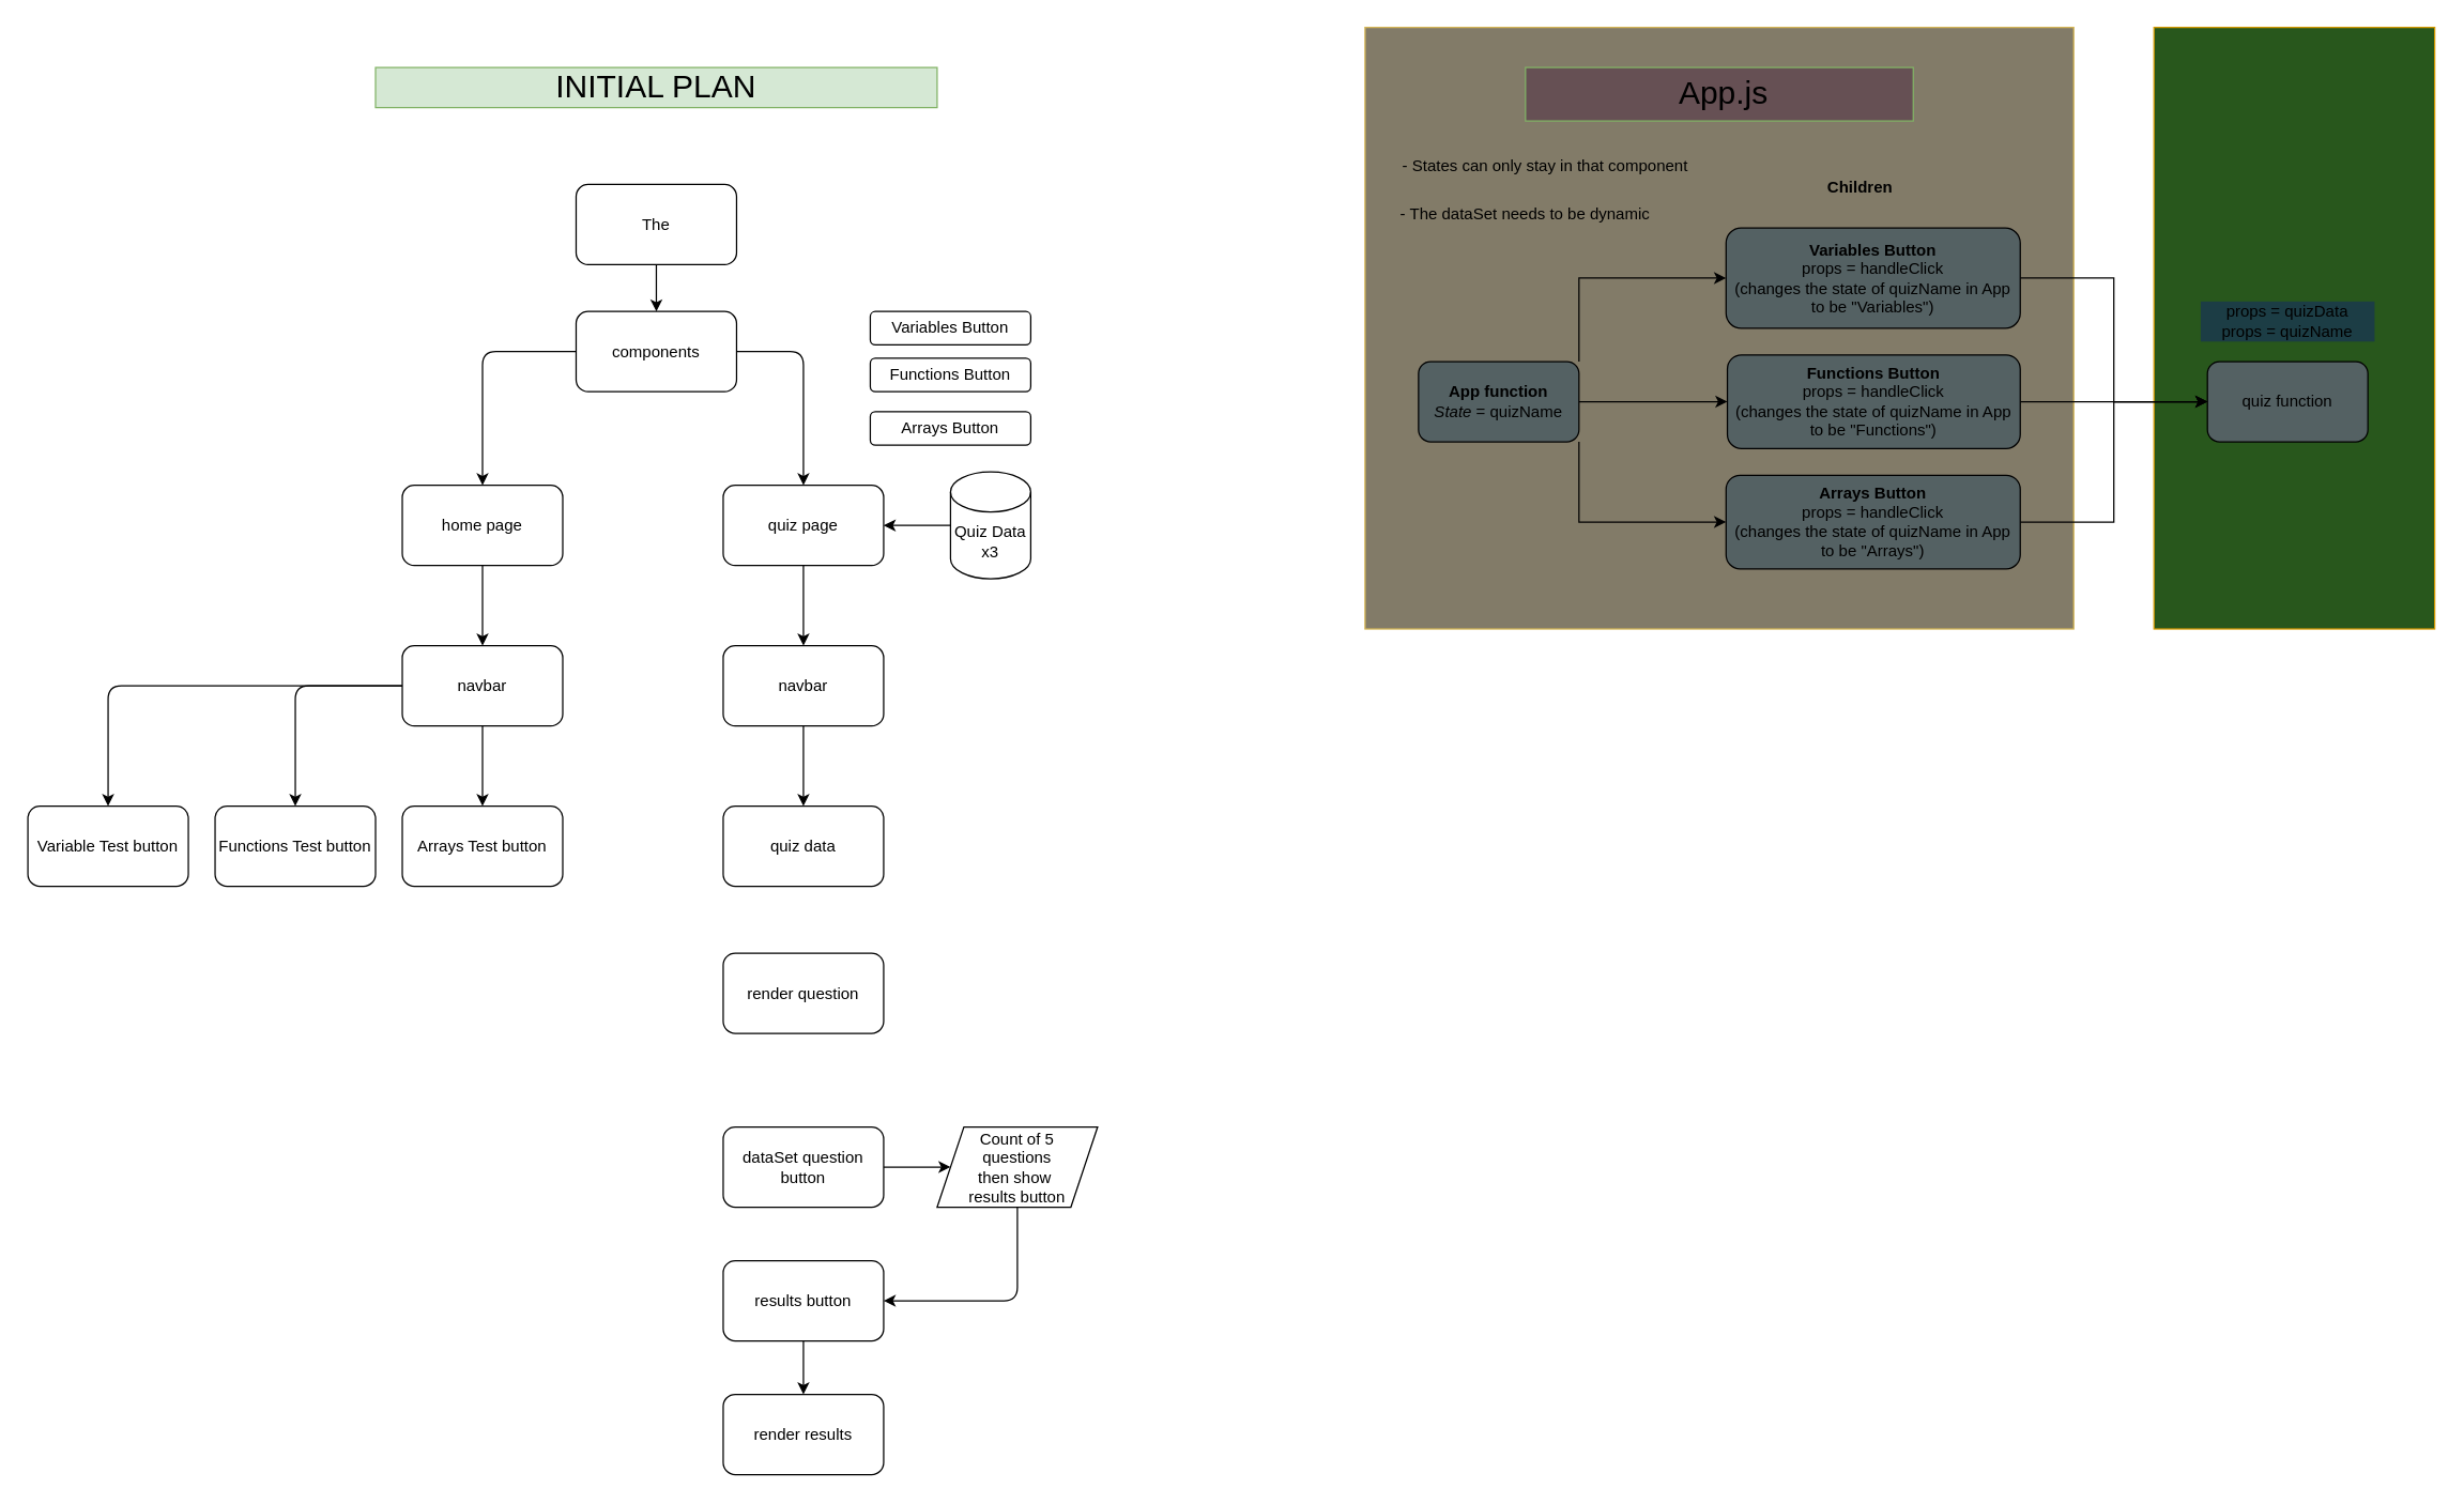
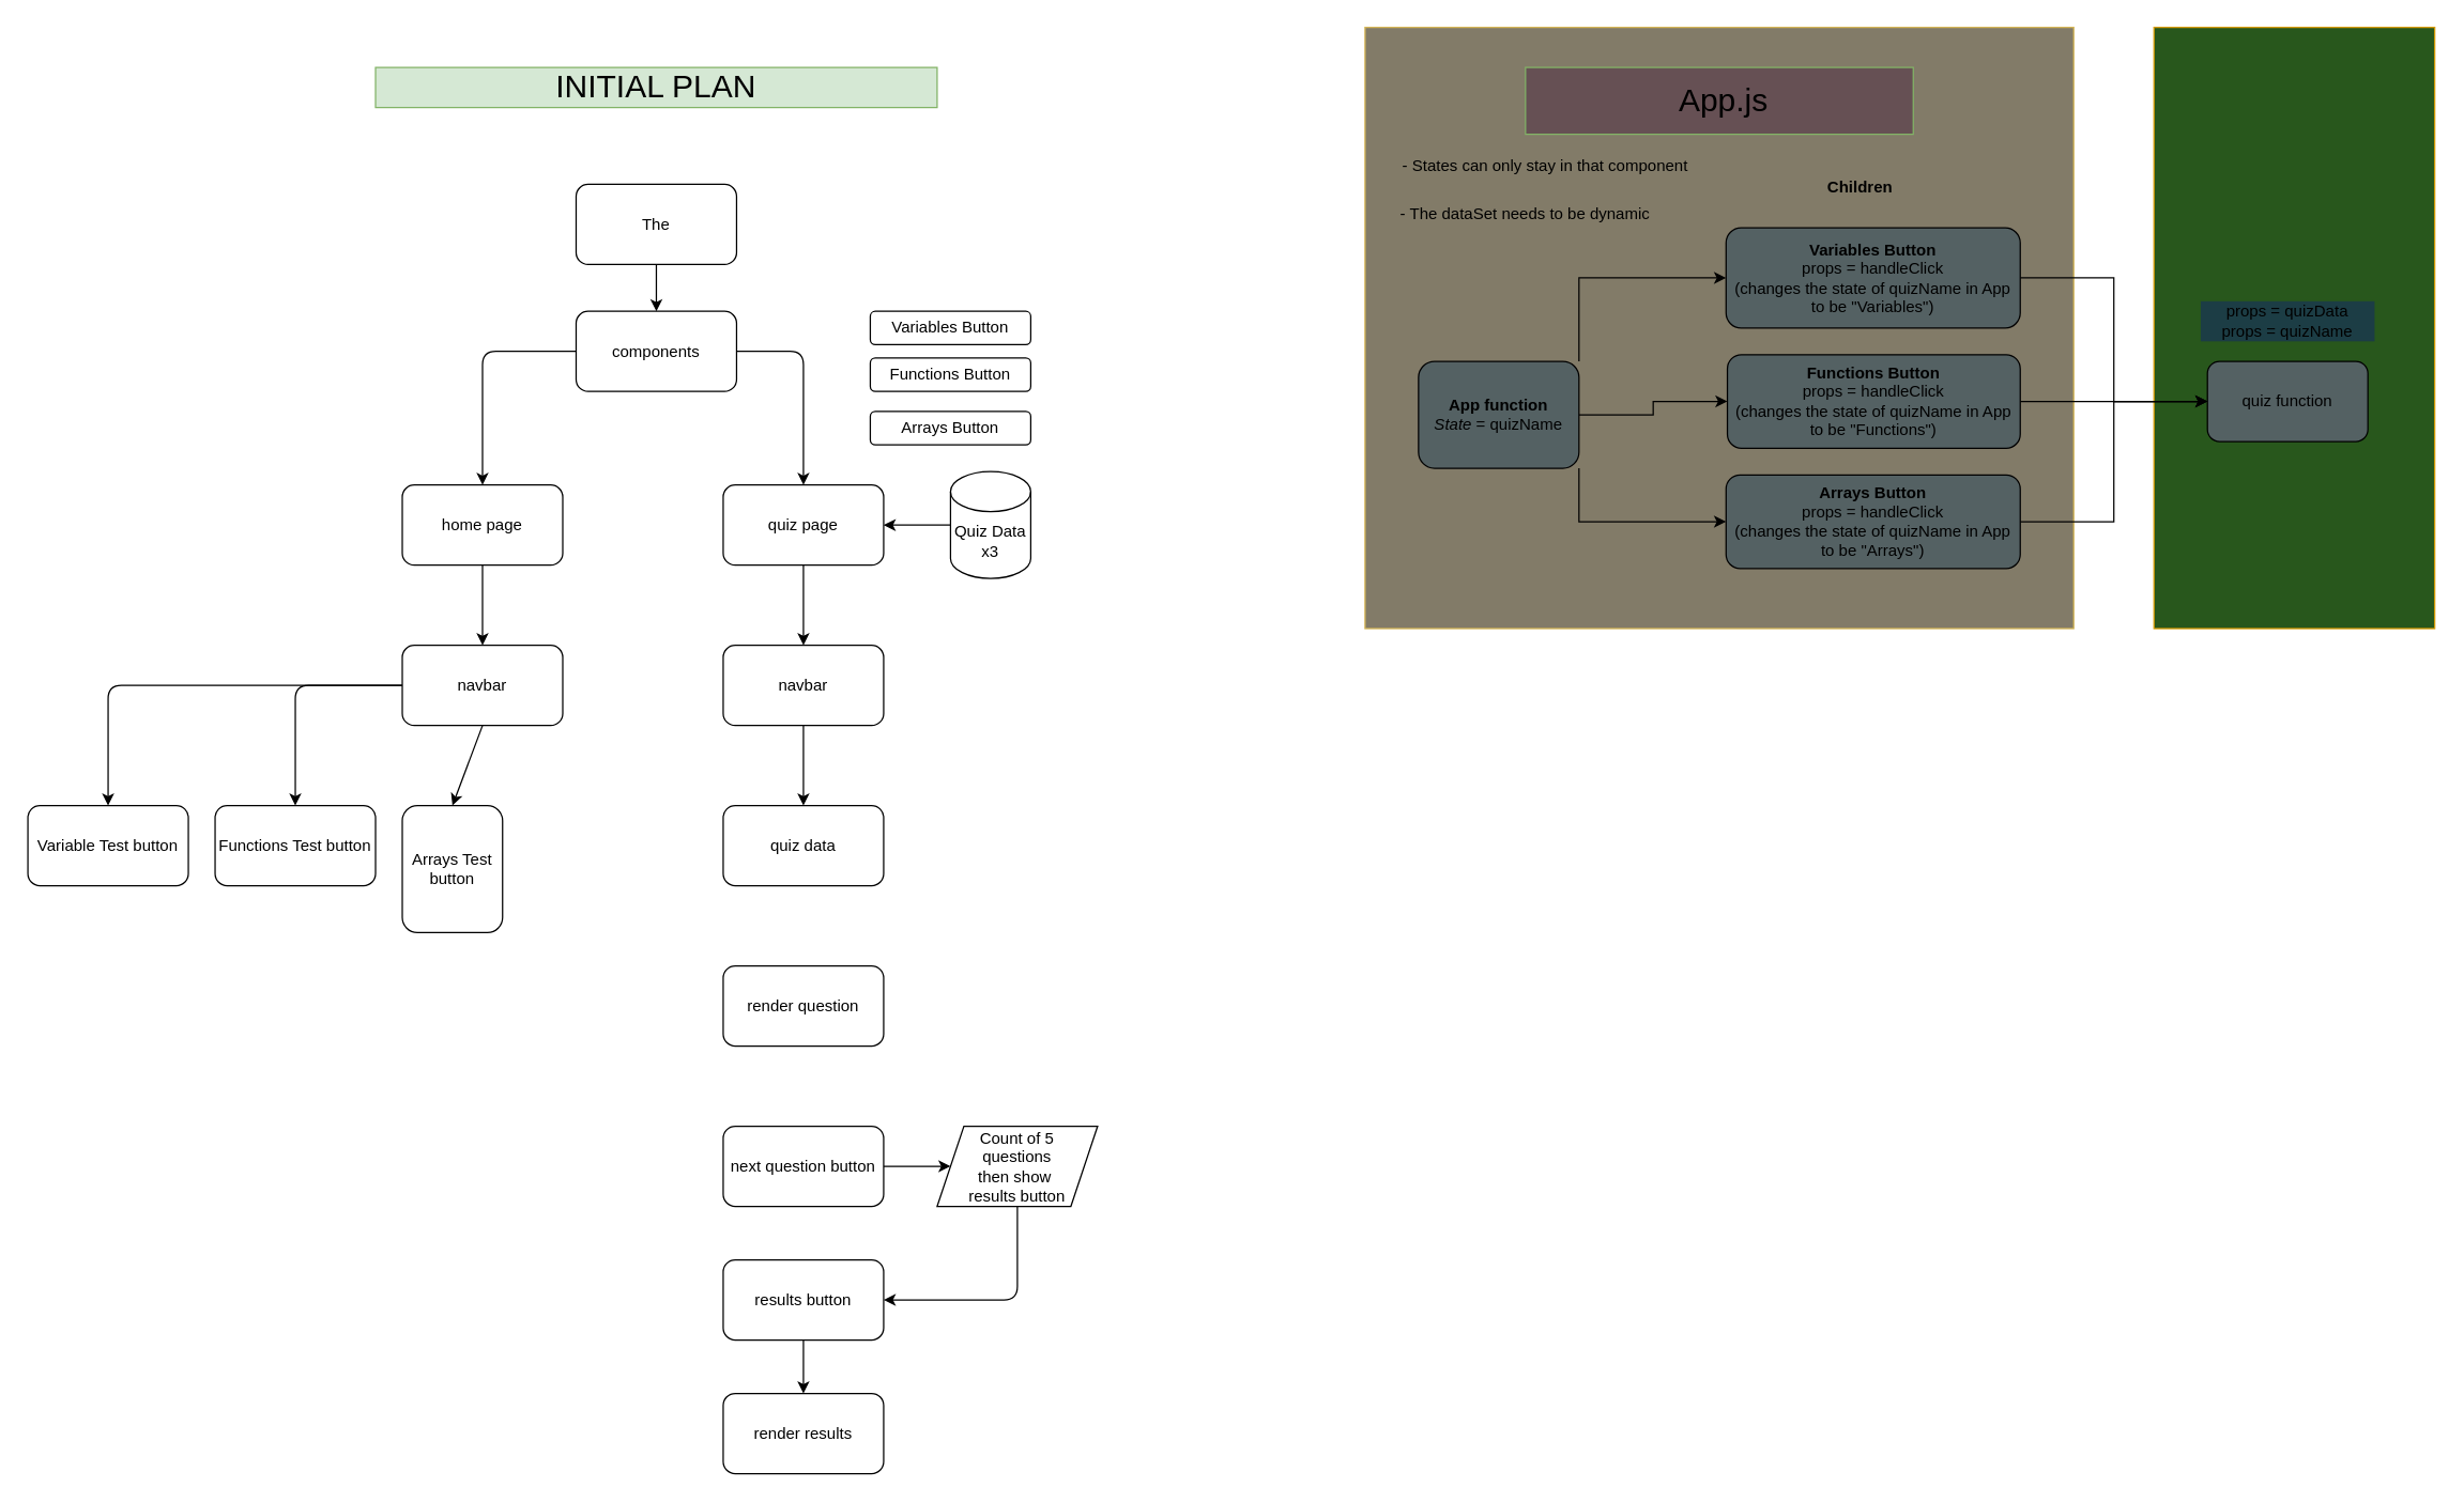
- <mxCell id="51" value="&lt;font style=&quot;font-size: 24px;&quot;&gt;&amp;nbsp;App.js&lt;/font&gt;" style="text;html=1;strokeColor=#82b366;fillColor=#665054;align=center;verticalAlign=middle;whiteSpace=wrap;rounded=0;" parent="1" vertex="1"><mxGeometry x="1140" y="50" width="290" height="40" as="geometry" /></mxCell>
+ <mxCell id="51" value="&lt;font style=&quot;font-size: 24px;&quot;&gt;&amp;nbsp;App.js&lt;/font&gt;" style="text;html=1;strokeColor=#82b366;fillColor=#665054;align=center;verticalAlign=middle;whiteSpace=wrap;rounded=0;" parent="1" vertex="1"><mxGeometry x="1140" y="50" width="290" height="50" as="geometry" /></mxCell>
- <mxCell id="41" value="&lt;b&gt;App function&lt;/b&gt;&lt;br&gt;&lt;i&gt;State&lt;/i&gt; = quizName" style="rounded=1;whiteSpace=wrap;html=1;fillColor=#546163;" parent="1" vertex="1"><mxGeometry x="1060" y="270" width="120" height="60" as="geometry" /></mxCell>
+ <mxCell id="41" value="&lt;b&gt;App function&lt;/b&gt;&lt;br&gt;&lt;i&gt;State&lt;/i&gt; = quizName" style="rounded=1;whiteSpace=wrap;html=1;fillColor=#546163;" parent="1" vertex="1"><mxGeometry x="1060" y="270" width="120" height="80" as="geometry" /></mxCell>
- <mxCell id="17" value="Arrays Test button" style="rounded=1;whiteSpace=wrap;html=1;" parent="1" vertex="1"><mxGeometry x="300" y="602.5" width="120" height="60" as="geometry" /></mxCell>
+ <mxCell id="17" value="Arrays Test button" style="rounded=1;whiteSpace=wrap;html=1;" parent="1" vertex="1"><mxGeometry x="300" y="602.5" width="75" height="95" as="geometry" /></mxCell>
- <mxCell id="26" value="render question" style="rounded=1;whiteSpace=wrap;html=1;" parent="1" vertex="1"><mxGeometry x="540" y="712.5" width="120" height="60" as="geometry" /></mxCell>
+ <mxCell id="26" value="render question" style="rounded=1;whiteSpace=wrap;html=1;" parent="1" vertex="1"><mxGeometry x="540" y="722.5" width="120" height="60" as="geometry" /></mxCell>
- <mxCell id="20" value="dataSet question button" style="rounded=1;whiteSpace=wrap;html=1;" parent="1" vertex="1"><mxGeometry x="540" y="842.5" width="120" height="60" as="geometry" /></mxCell>
+ <mxCell id="20" value="next question button" style="rounded=1;whiteSpace=wrap;html=1;" parent="1" vertex="1"><mxGeometry x="540" y="842.5" width="120" height="60" as="geometry" /></mxCell>
